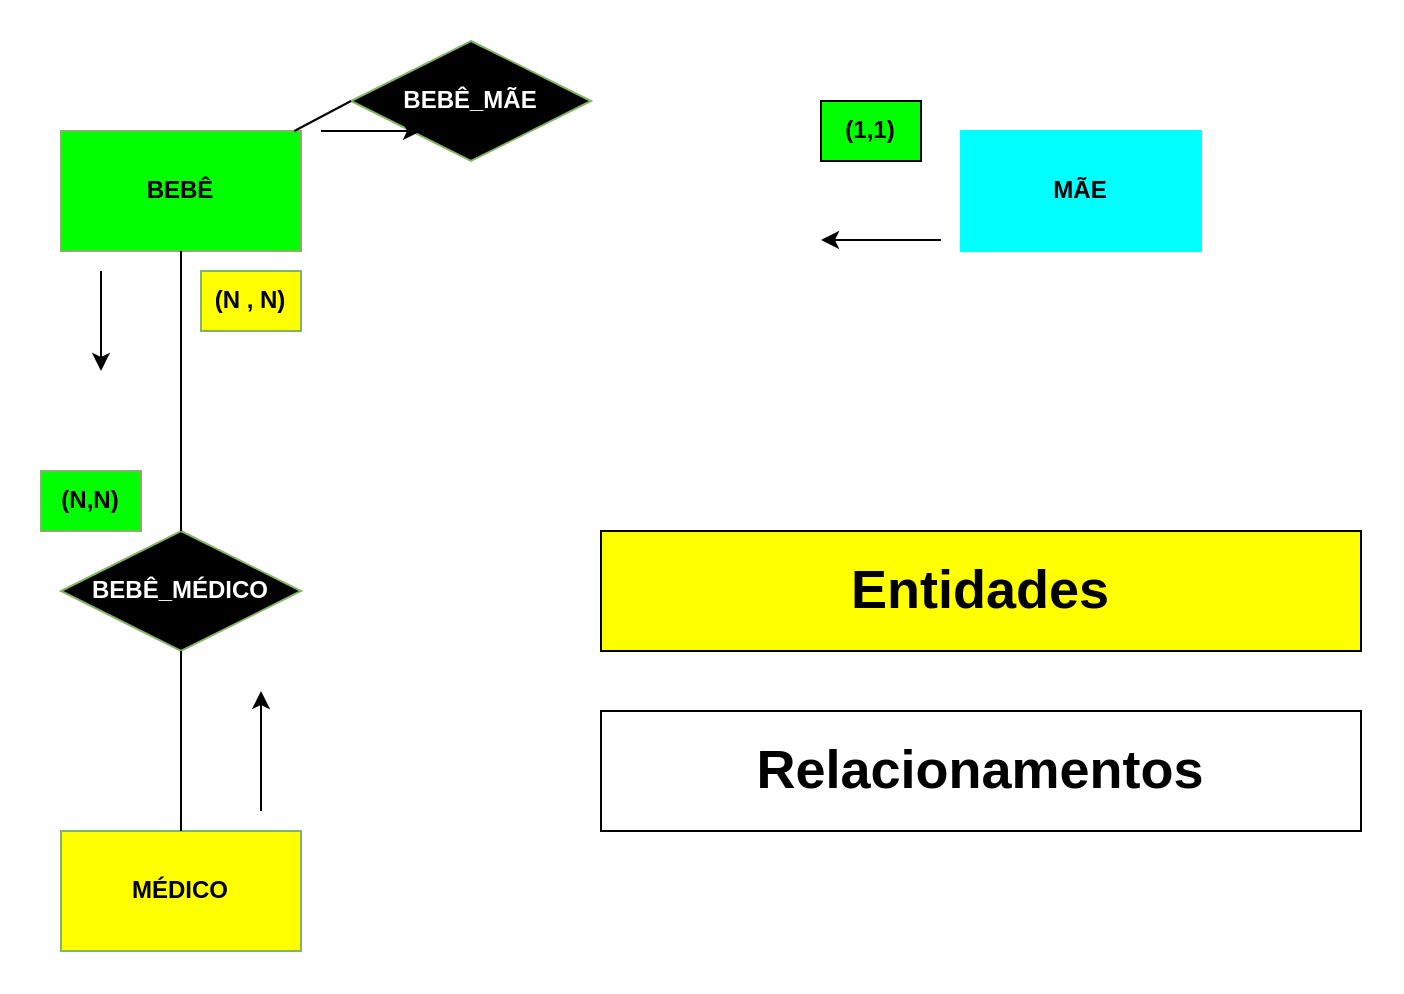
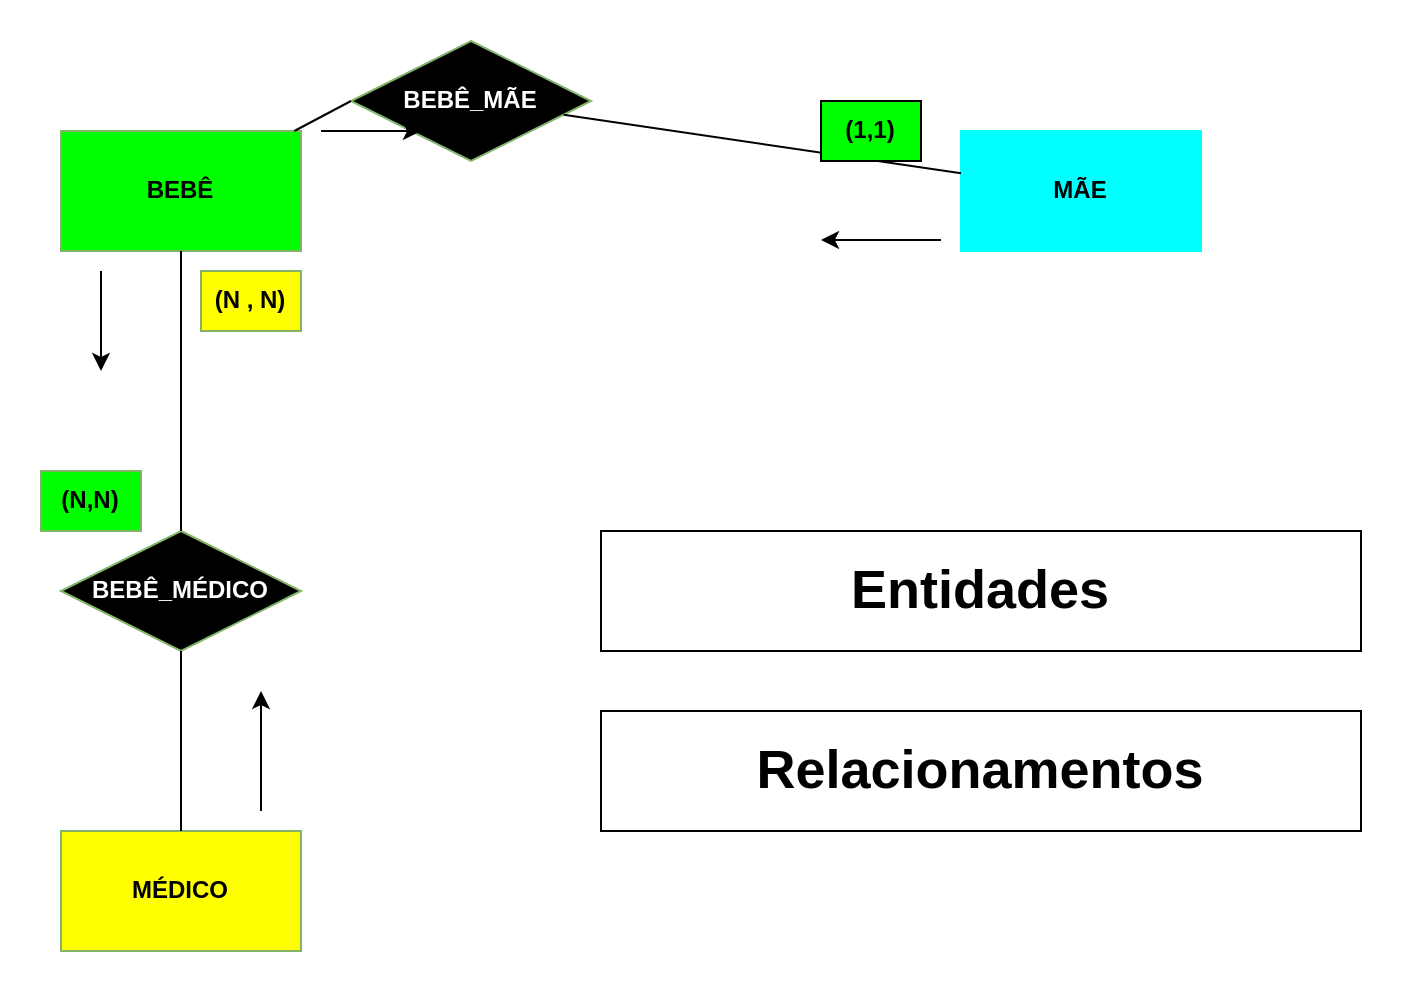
+ <mxCell id="10" value="" style="endArrow=none;html=1;rounded=0;" edge="1" parent="1" source="5" target="6"><mxGeometry width="50" height="50" relative="1" as="geometry"><mxPoint x="390" y="125" as="sourcePoint" /><mxPoint x="440" y="75" as="targetPoint" /></mxGeometry></mxCell>
- <mxCell id="18" value="&lt;b style=&quot;font-size: 27px;&quot;&gt;Entidades&lt;/b&gt;" style="rounded=0;whiteSpace=wrap;html=1;fillColor=#ffff00;" vertex="1" parent="1"><mxGeometry x="300" y="265" width="380" height="60" as="geometry" /></mxCell>
+ <mxCell id="18" value="&lt;b style=&quot;font-size: 27px;&quot;&gt;Entidades&lt;/b&gt;" style="rounded=0;whiteSpace=wrap;html=1;" vertex="1" parent="1"><mxGeometry x="300" y="265" width="380" height="60" as="geometry" /></mxCell>
